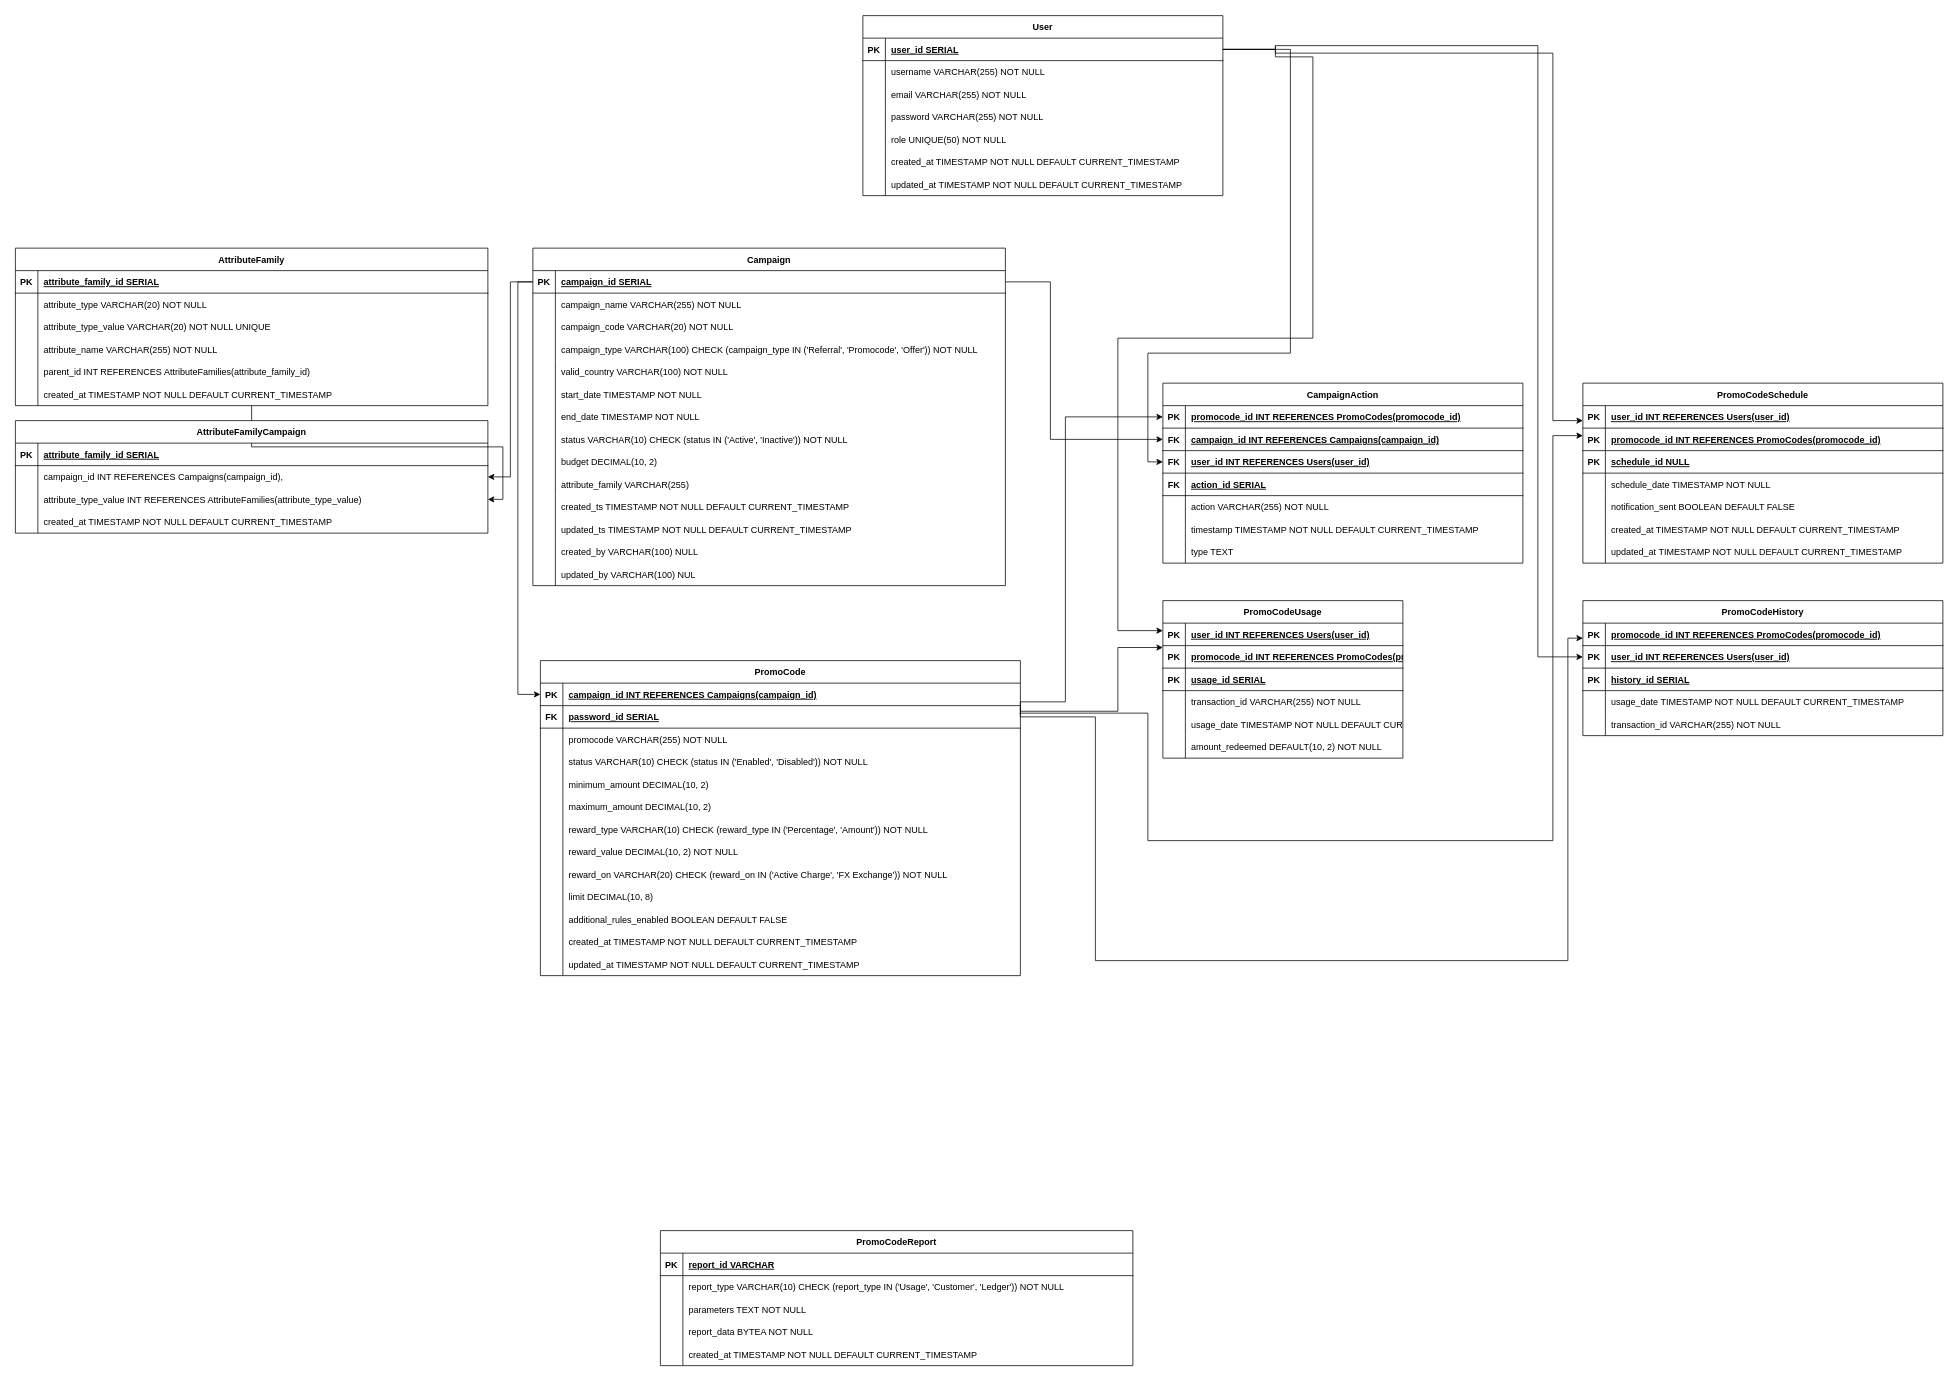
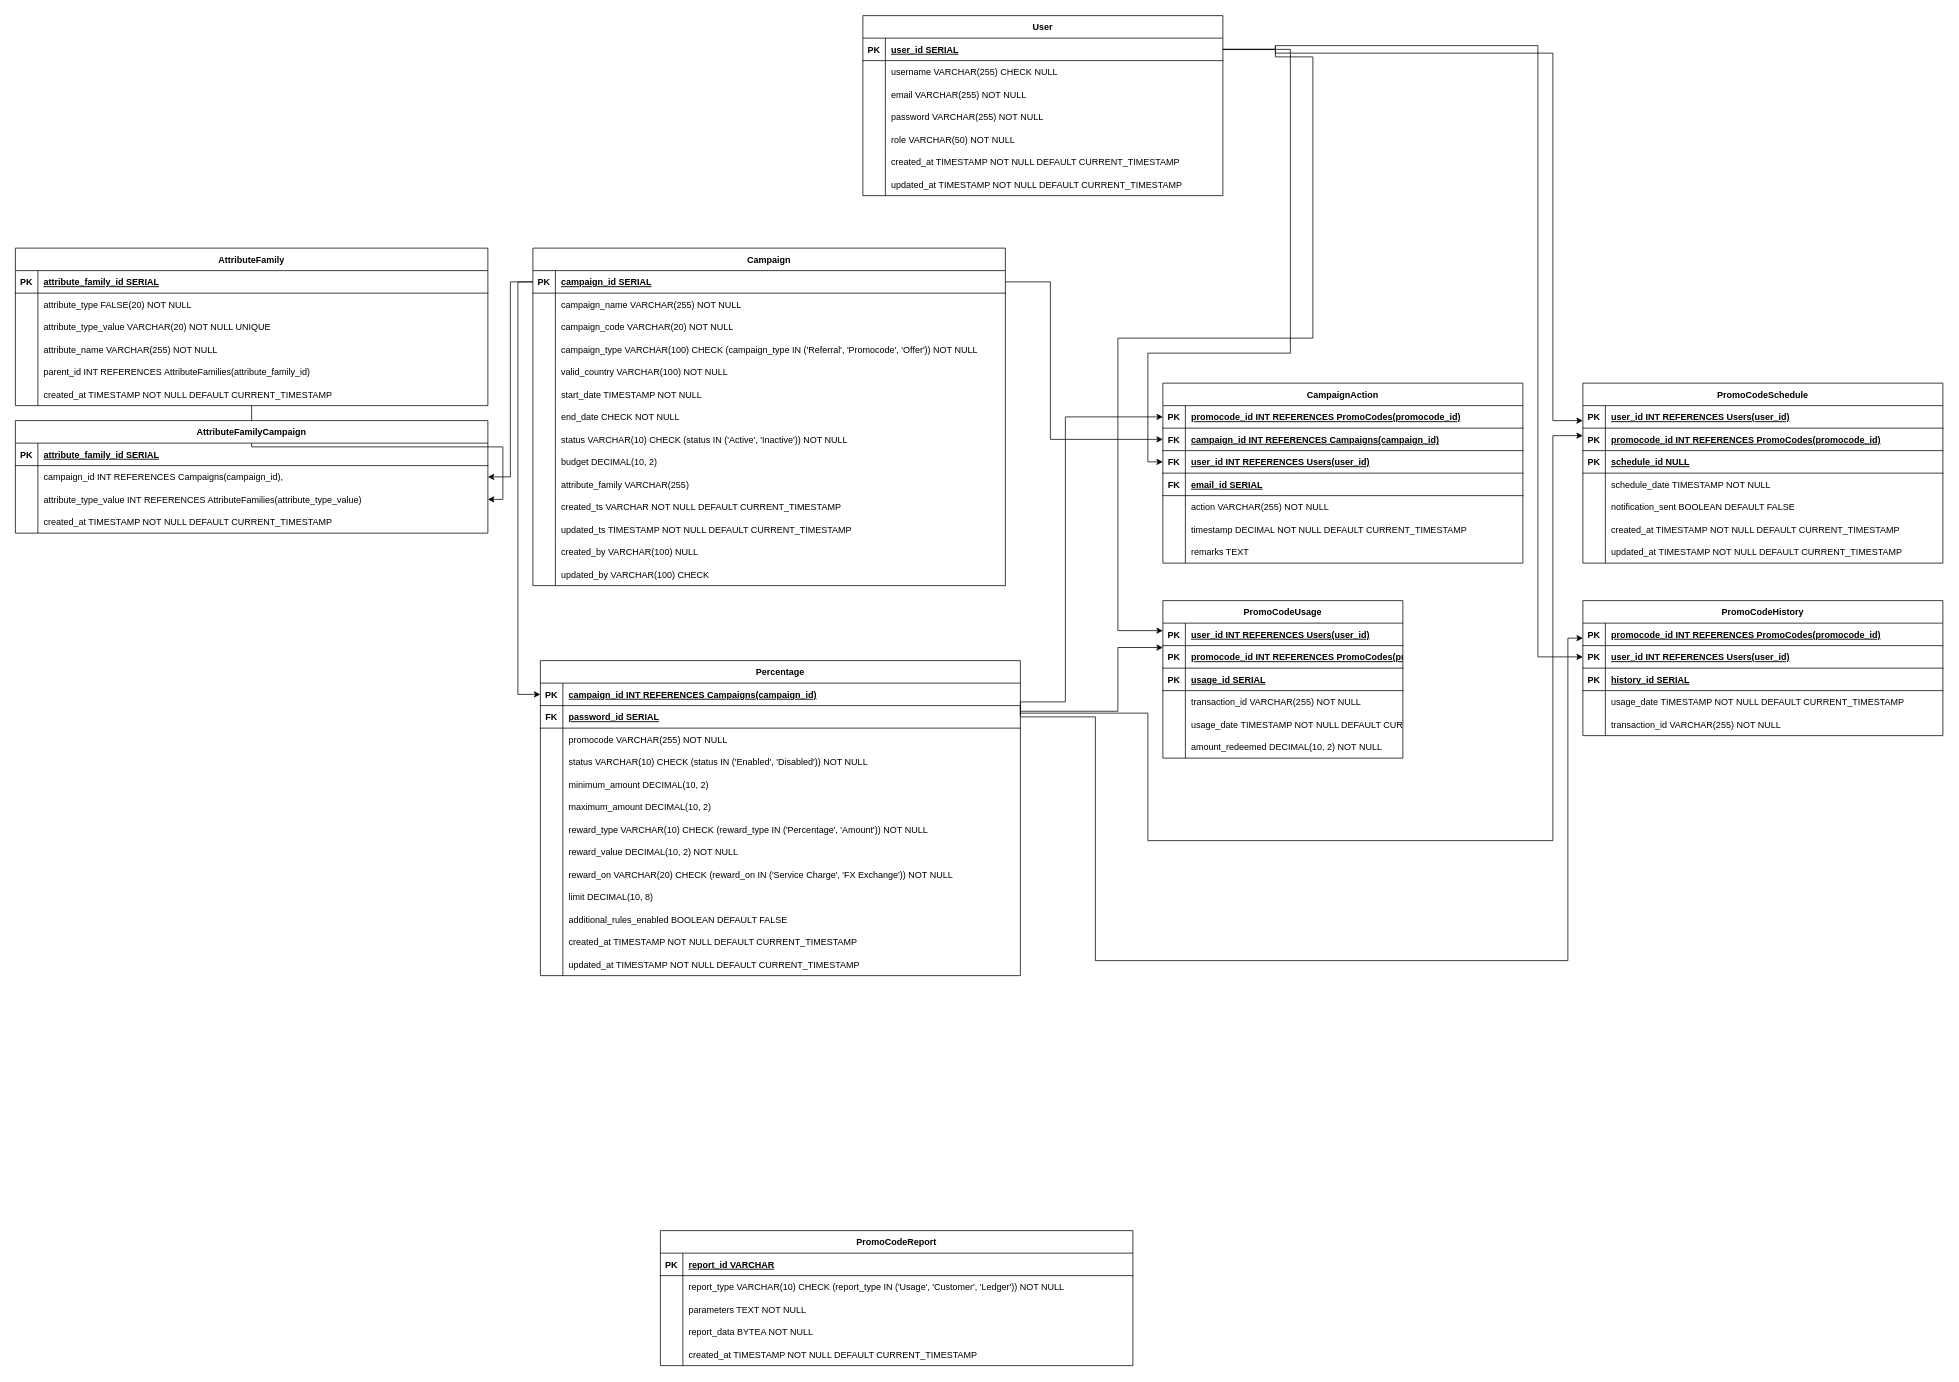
- <mxCell id="8" value="username VARCHAR(255) NOT NULL" style="shape=partialRectangle;overflow=hidden;connectable=0;fillColor=none;align=left;strokeColor=inherit;top=0;left=0;bottom=0;right=0;spacingLeft=6;" parent="6" vertex="1"><mxGeometry x="30" width="450" height="30" as="geometry"><mxRectangle width="450" height="30" as="alternateBounds" /></mxGeometry></mxCell>
+ <mxCell id="8" value="username VARCHAR(255) CHECK NULL" style="shape=partialRectangle;overflow=hidden;connectable=0;fillColor=none;align=left;strokeColor=inherit;top=0;left=0;bottom=0;right=0;spacingLeft=6;" parent="6" vertex="1"><mxGeometry x="30" width="450" height="30" as="geometry"><mxRectangle width="450" height="30" as="alternateBounds" /></mxGeometry></mxCell>
- <mxCell id="17" value="role UNIQUE(50) NOT NULL" style="shape=partialRectangle;overflow=hidden;connectable=0;fillColor=none;align=left;strokeColor=inherit;top=0;left=0;bottom=0;right=0;spacingLeft=6;" parent="15" vertex="1"><mxGeometry x="30" width="450" height="30" as="geometry"><mxRectangle width="450" height="30" as="alternateBounds" /></mxGeometry></mxCell>
+ <mxCell id="17" value="role VARCHAR(50) NOT NULL" style="shape=partialRectangle;overflow=hidden;connectable=0;fillColor=none;align=left;strokeColor=inherit;top=0;left=0;bottom=0;right=0;spacingLeft=6;" parent="15" vertex="1"><mxGeometry x="30" width="450" height="30" as="geometry"><mxRectangle width="450" height="30" as="alternateBounds" /></mxGeometry></mxCell>
- <mxCell id="219" value="attribute_type VARCHAR(20) NOT NULL" style="shape=partialRectangle;overflow=hidden;connectable=0;fillColor=none;align=left;strokeColor=inherit;top=0;left=0;bottom=0;right=0;spacingLeft=6;" vertex="1" parent="217"><mxGeometry x="30" width="600" height="30" as="geometry"><mxRectangle width="600" height="30" as="alternateBounds" /></mxGeometry></mxCell>
+ <mxCell id="219" value="attribute_type FALSE(20) NOT NULL" style="shape=partialRectangle;overflow=hidden;connectable=0;fillColor=none;align=left;strokeColor=inherit;top=0;left=0;bottom=0;right=0;spacingLeft=6;" vertex="1" parent="217"><mxGeometry x="30" width="600" height="30" as="geometry"><mxRectangle width="600" height="30" as="alternateBounds" /></mxGeometry></mxCell>
- <mxCell id="45" value="end_date TIMESTAMP NOT NULL" style="shape=partialRectangle;overflow=hidden;connectable=0;fillColor=none;align=left;strokeColor=inherit;top=0;left=0;bottom=0;right=0;spacingLeft=6;" parent="43" vertex="1"><mxGeometry x="30" width="600" height="30" as="geometry"><mxRectangle width="600" height="30" as="alternateBounds" /></mxGeometry></mxCell>
+ <mxCell id="45" value="end_date CHECK NOT NULL" style="shape=partialRectangle;overflow=hidden;connectable=0;fillColor=none;align=left;strokeColor=inherit;top=0;left=0;bottom=0;right=0;spacingLeft=6;" parent="43" vertex="1"><mxGeometry x="30" width="600" height="30" as="geometry"><mxRectangle width="600" height="30" as="alternateBounds" /></mxGeometry></mxCell>
- <mxCell id="119" value="action_id SERIAL " style="shape=partialRectangle;overflow=hidden;connectable=0;fillColor=none;align=left;strokeColor=inherit;top=0;left=0;bottom=0;right=0;spacingLeft=6;fontStyle=5;" parent="117" vertex="1"><mxGeometry x="30" width="450" height="30" as="geometry"><mxRectangle width="450" height="30" as="alternateBounds" /></mxGeometry></mxCell>
+ <mxCell id="119" value="email_id SERIAL " style="shape=partialRectangle;overflow=hidden;connectable=0;fillColor=none;align=left;strokeColor=inherit;top=0;left=0;bottom=0;right=0;spacingLeft=6;fontStyle=5;" parent="117" vertex="1"><mxGeometry x="30" width="450" height="30" as="geometry"><mxRectangle width="450" height="30" as="alternateBounds" /></mxGeometry></mxCell>
- <mxCell id="57" value="created_ts TIMESTAMP NOT NULL DEFAULT CURRENT_TIMESTAMP" style="shape=partialRectangle;overflow=hidden;connectable=0;fillColor=none;align=left;strokeColor=inherit;top=0;left=0;bottom=0;right=0;spacingLeft=6;" parent="55" vertex="1"><mxGeometry x="30" width="600" height="30" as="geometry"><mxRectangle width="600" height="30" as="alternateBounds" /></mxGeometry></mxCell>
+ <mxCell id="57" value="created_ts VARCHAR NOT NULL DEFAULT CURRENT_TIMESTAMP" style="shape=partialRectangle;overflow=hidden;connectable=0;fillColor=none;align=left;strokeColor=inherit;top=0;left=0;bottom=0;right=0;spacingLeft=6;" parent="55" vertex="1"><mxGeometry x="30" width="600" height="30" as="geometry"><mxRectangle width="600" height="30" as="alternateBounds" /></mxGeometry></mxCell>
- <mxCell id="125" value="timestamp TIMESTAMP NOT NULL DEFAULT CURRENT_TIMESTAMP" style="shape=partialRectangle;overflow=hidden;connectable=0;fillColor=none;align=left;strokeColor=inherit;top=0;left=0;bottom=0;right=0;spacingLeft=6;" parent="123" vertex="1"><mxGeometry x="30" width="450" height="30" as="geometry"><mxRectangle width="450" height="30" as="alternateBounds" /></mxGeometry></mxCell>
+ <mxCell id="125" value="timestamp DECIMAL NOT NULL DEFAULT CURRENT_TIMESTAMP" style="shape=partialRectangle;overflow=hidden;connectable=0;fillColor=none;align=left;strokeColor=inherit;top=0;left=0;bottom=0;right=0;spacingLeft=6;" parent="123" vertex="1"><mxGeometry x="30" width="450" height="30" as="geometry"><mxRectangle width="450" height="30" as="alternateBounds" /></mxGeometry></mxCell>
- <mxCell id="128" value="type TEXT" style="shape=partialRectangle;overflow=hidden;connectable=0;fillColor=none;align=left;strokeColor=inherit;top=0;left=0;bottom=0;right=0;spacingLeft=6;" parent="126" vertex="1"><mxGeometry x="30" width="450" height="30" as="geometry"><mxRectangle width="450" height="30" as="alternateBounds" /></mxGeometry></mxCell>
+ <mxCell id="128" value="remarks TEXT" style="shape=partialRectangle;overflow=hidden;connectable=0;fillColor=none;align=left;strokeColor=inherit;top=0;left=0;bottom=0;right=0;spacingLeft=6;" parent="126" vertex="1"><mxGeometry x="30" width="450" height="30" as="geometry"><mxRectangle width="450" height="30" as="alternateBounds" /></mxGeometry></mxCell>
- <mxCell id="66" value="updated_by VARCHAR(100) NUL" style="shape=partialRectangle;overflow=hidden;connectable=0;fillColor=none;align=left;strokeColor=inherit;top=0;left=0;bottom=0;right=0;spacingLeft=6;" vertex="1" parent="64"><mxGeometry x="30" width="600" height="30" as="geometry"><mxRectangle width="600" height="30" as="alternateBounds" /></mxGeometry></mxCell>
+ <mxCell id="66" value="updated_by VARCHAR(100) CHECK" style="shape=partialRectangle;overflow=hidden;connectable=0;fillColor=none;align=left;strokeColor=inherit;top=0;left=0;bottom=0;right=0;spacingLeft=6;" vertex="1" parent="64"><mxGeometry x="30" width="600" height="30" as="geometry"><mxRectangle width="600" height="30" as="alternateBounds" /></mxGeometry></mxCell>
- <mxCell id="67" value="PromoCode" style="shape=table;startSize=30;container=1;collapsible=1;childLayout=tableLayout;fixedRows=1;rowLines=0;fontStyle=1;align=center;resizeLast=1;" parent="1" vertex="1"><mxGeometry x="720" y="880" width="640" height="420" as="geometry" /></mxCell>
+ <mxCell id="67" value="Percentage" style="shape=table;startSize=30;container=1;collapsible=1;childLayout=tableLayout;fixedRows=1;rowLines=0;fontStyle=1;align=center;resizeLast=1;" parent="1" vertex="1"><mxGeometry x="720" y="880" width="640" height="420" as="geometry" /></mxCell>
- <mxCell id="147" value="amount_redeemed DEFAULT(10, 2) NOT NULL" style="shape=partialRectangle;overflow=hidden;connectable=0;fillColor=none;align=left;strokeColor=inherit;top=0;left=0;bottom=0;right=0;spacingLeft=6;" parent="145" vertex="1"><mxGeometry x="30" width="290" height="30" as="geometry"><mxRectangle width="290" height="30" as="alternateBounds" /></mxGeometry></mxCell>
+ <mxCell id="147" value="amount_redeemed DECIMAL(10, 2) NOT NULL" style="shape=partialRectangle;overflow=hidden;connectable=0;fillColor=none;align=left;strokeColor=inherit;top=0;left=0;bottom=0;right=0;spacingLeft=6;" parent="145" vertex="1"><mxGeometry x="30" width="290" height="30" as="geometry"><mxRectangle width="290" height="30" as="alternateBounds" /></mxGeometry></mxCell>
- <mxCell id="94" value="reward_on VARCHAR(20) CHECK (reward_on IN ('Active Charge', 'FX Exchange')) NOT NULL" style="shape=partialRectangle;overflow=hidden;connectable=0;fillColor=none;align=left;strokeColor=inherit;top=0;left=0;bottom=0;right=0;spacingLeft=6;" parent="92" vertex="1"><mxGeometry x="30" width="610" height="30" as="geometry"><mxRectangle width="610" height="30" as="alternateBounds" /></mxGeometry></mxCell>
+ <mxCell id="94" value="reward_on VARCHAR(20) CHECK (reward_on IN ('Service Charge', 'FX Exchange')) NOT NULL" style="shape=partialRectangle;overflow=hidden;connectable=0;fillColor=none;align=left;strokeColor=inherit;top=0;left=0;bottom=0;right=0;spacingLeft=6;" parent="92" vertex="1"><mxGeometry x="30" width="610" height="30" as="geometry"><mxRectangle width="610" height="30" as="alternateBounds" /></mxGeometry></mxCell>
